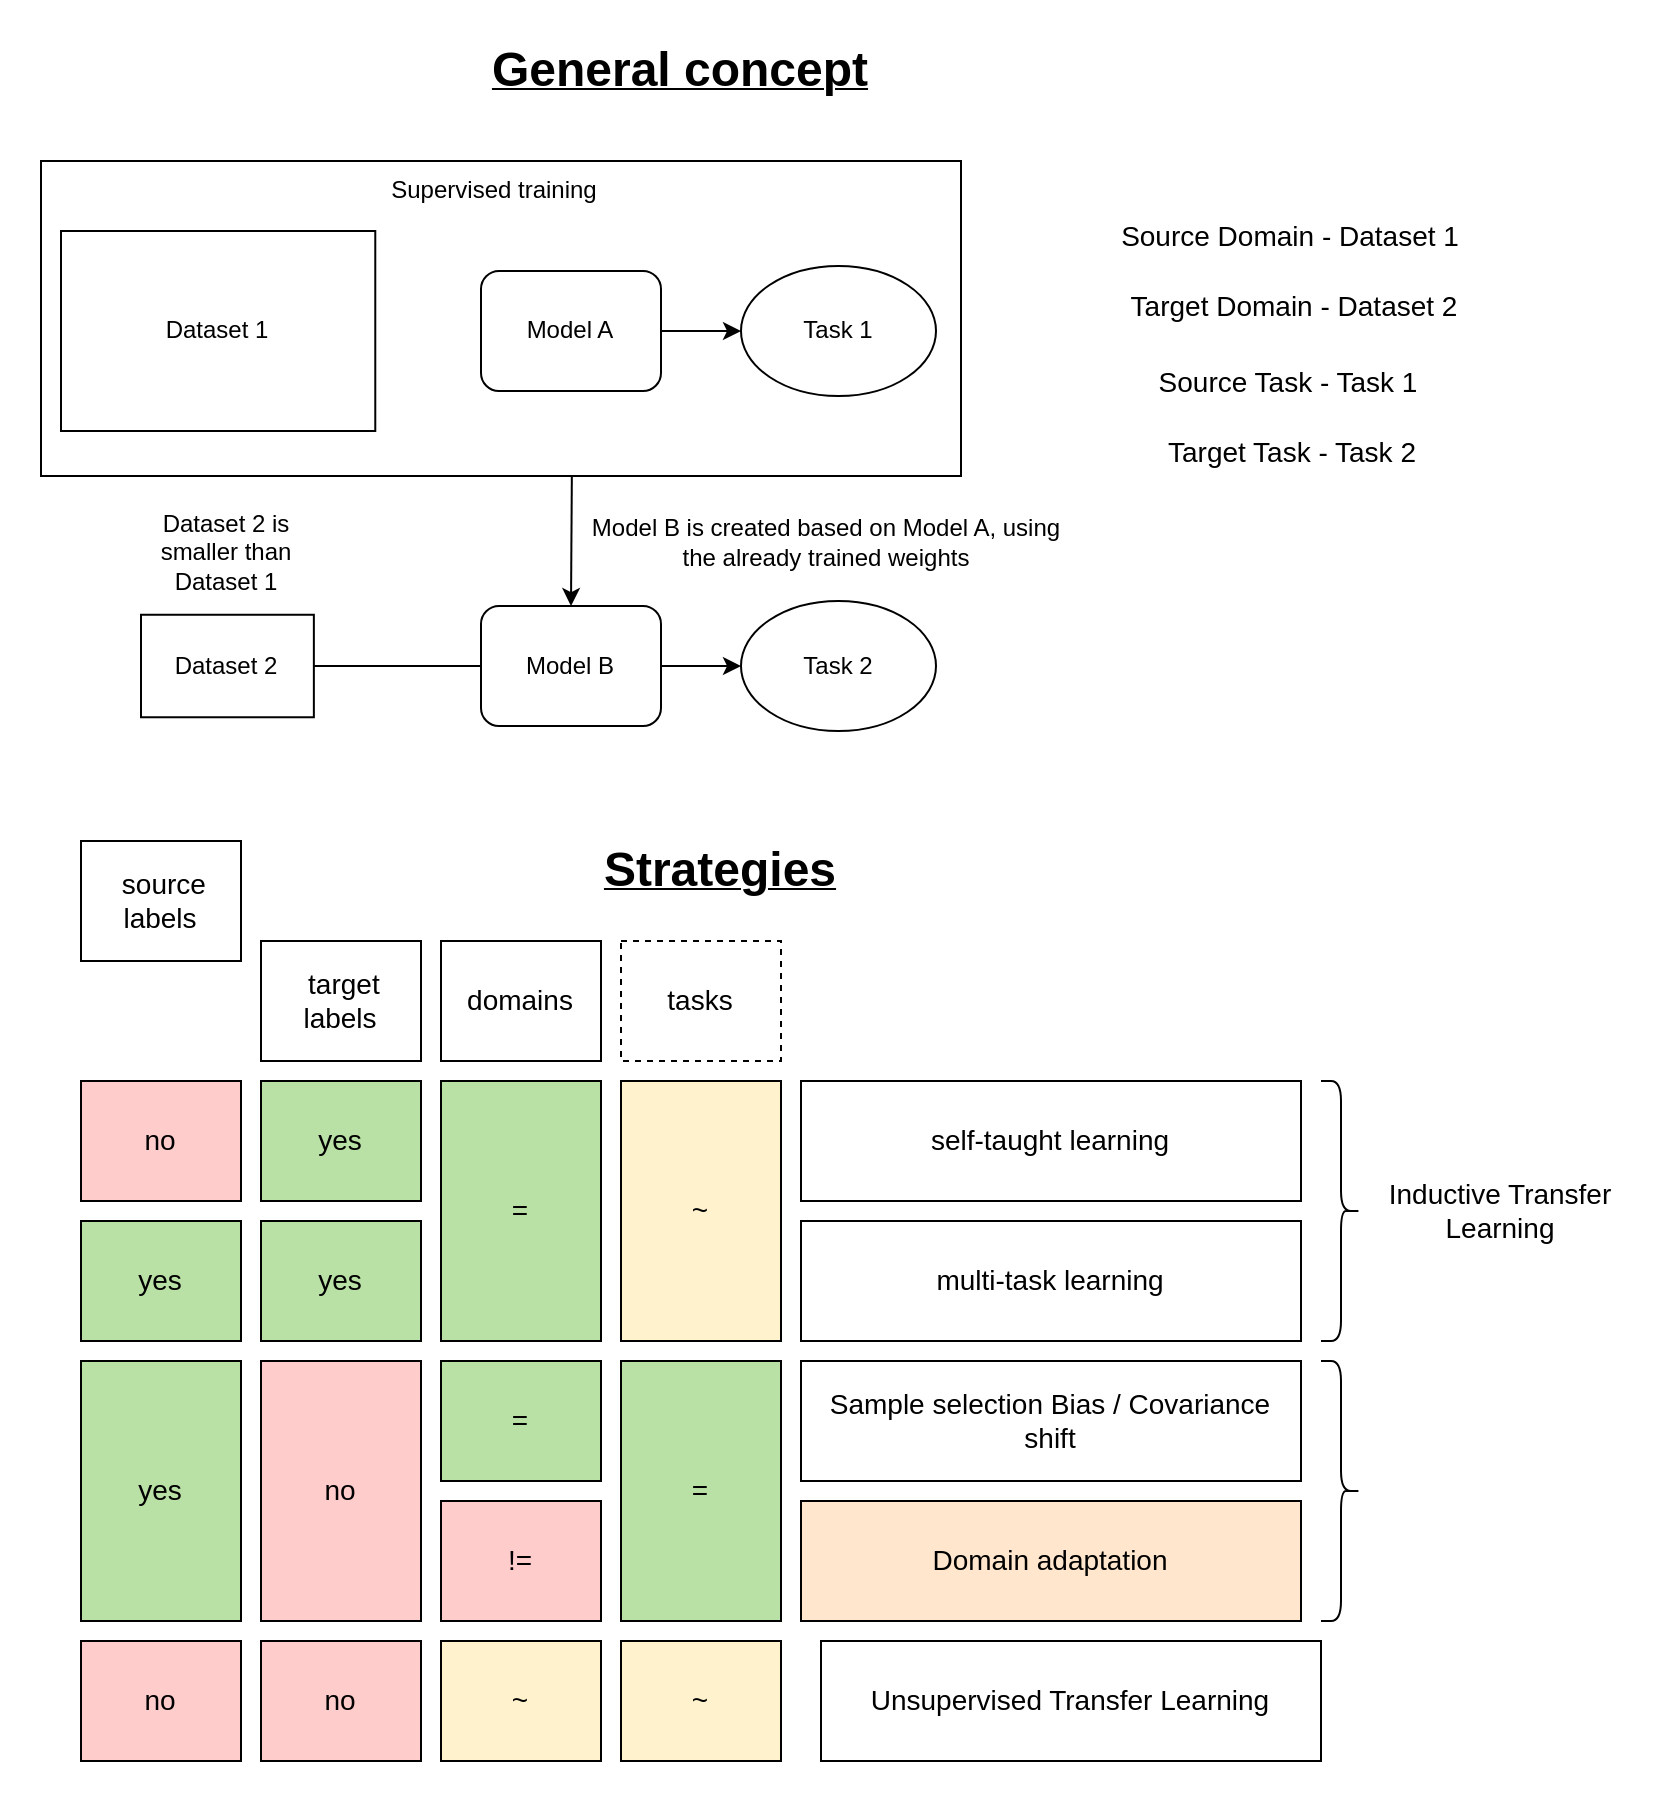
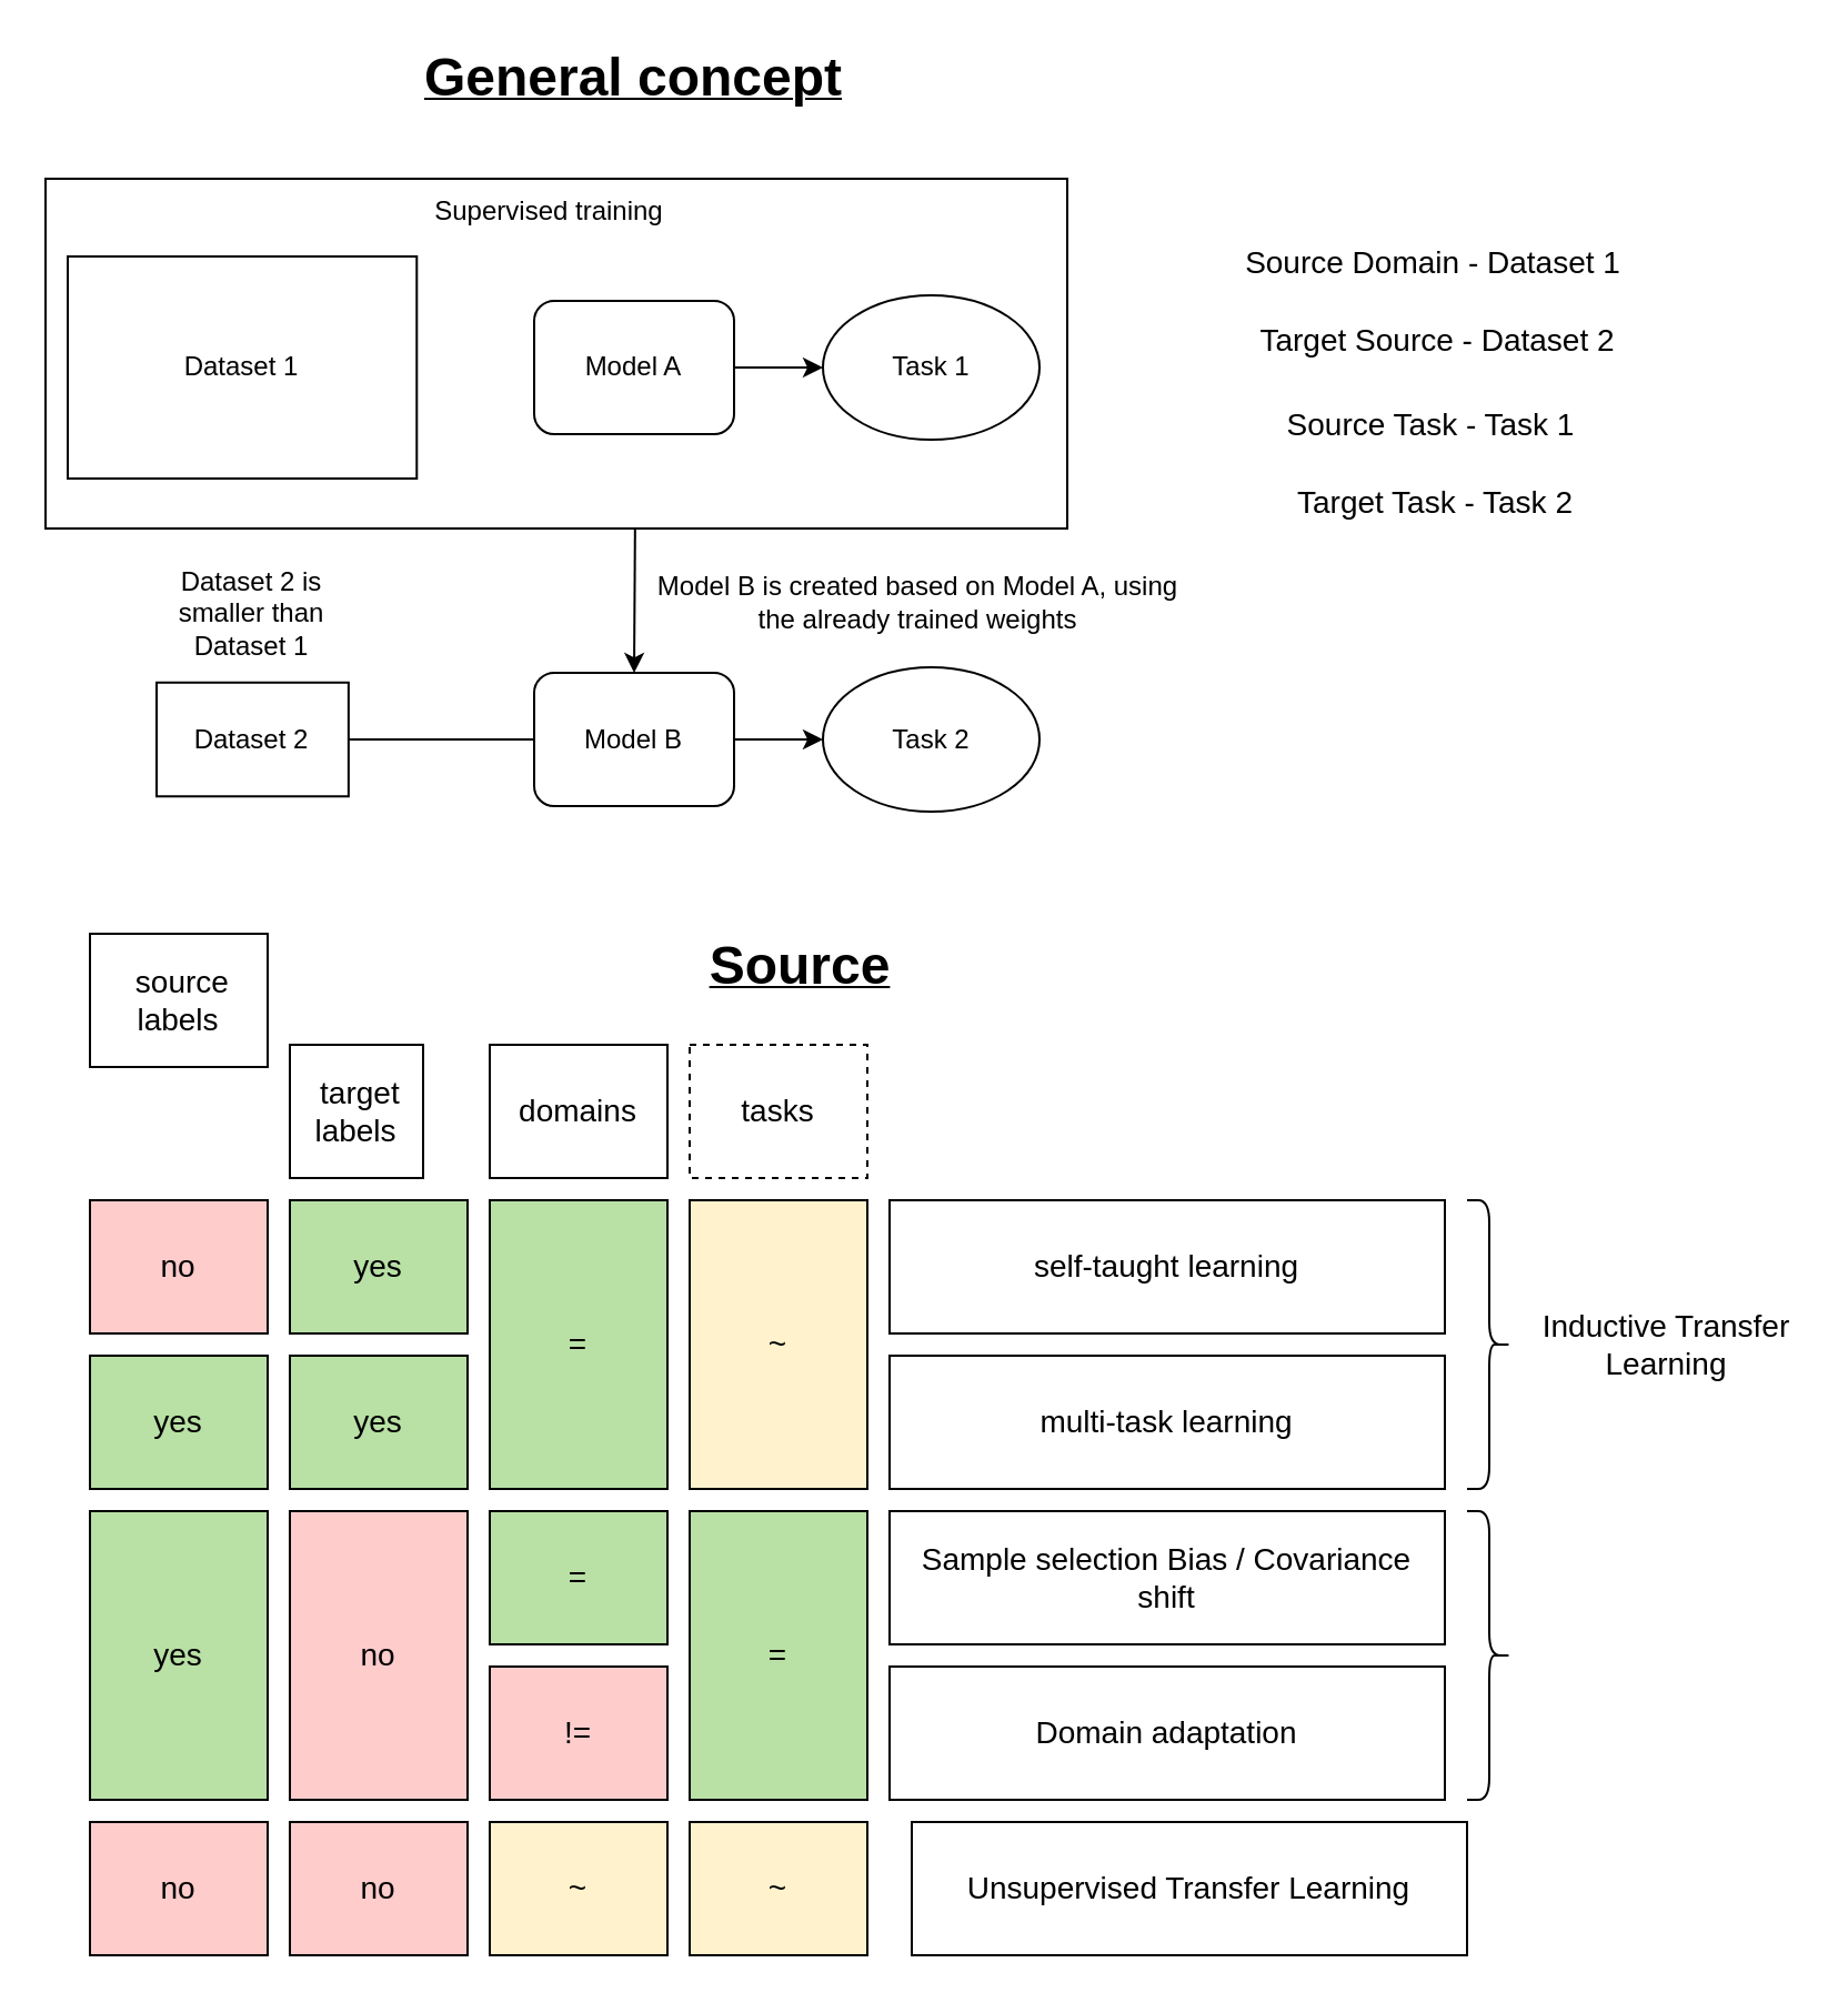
- <mxCell id="16" value="&lt;u&gt;&lt;b&gt;&lt;font style=&quot;font-size: 24px;&quot;&gt;General concept&lt;/font&gt;&lt;/b&gt;&lt;/u&gt;" style="text;html=1;strokeColor=none;fillColor=none;align=center;verticalAlign=middle;whiteSpace=wrap;rounded=0;" parent="1" vertex="1"><mxGeometry x="220" y="20" width="240" height="30" as="geometry" /></mxCell>
+ <mxCell id="16" value="&lt;u&gt;&lt;b&gt;&lt;font style=&quot;font-size: 24px;&quot;&gt;General concept&lt;/font&gt;&lt;/b&gt;&lt;/u&gt;" style="text;html=1;strokeColor=none;fillColor=none;align=center;verticalAlign=middle;whiteSpace=wrap;rounded=0;" parent="1" vertex="1"><mxGeometry x="165" y="20" width="240" height="30" as="geometry" /></mxCell>
- <mxCell id="18" value="&lt;font style=&quot;font-size: 14px;&quot;&gt;Target Domain - Dataset 2&lt;/font&gt;" style="text;html=1;strokeColor=none;fillColor=none;align=center;verticalAlign=middle;whiteSpace=wrap;rounded=0;fontSize=24;" parent="1" vertex="1"><mxGeometry x="522" y="132.5" width="250" height="35" as="geometry" /></mxCell>
+ <mxCell id="18" value="&lt;font style=&quot;font-size: 14px;&quot;&gt;Target Source - Dataset 2&lt;/font&gt;" style="text;html=1;strokeColor=none;fillColor=none;align=center;verticalAlign=middle;whiteSpace=wrap;rounded=0;fontSize=24;" parent="1" vertex="1"><mxGeometry x="522" y="132.5" width="250" height="35" as="geometry" /></mxCell>
- <mxCell id="42" value="&lt;u&gt;&lt;b&gt;&lt;font style=&quot;font-size: 24px;&quot;&gt;Strategies&lt;/font&gt;&lt;/b&gt;&lt;/u&gt;" style="text;html=1;strokeColor=none;fillColor=none;align=center;verticalAlign=middle;whiteSpace=wrap;rounded=0;" parent="1" vertex="1"><mxGeometry x="240" y="420" width="240" height="30" as="geometry" /></mxCell>
+ <mxCell id="42" value="&lt;u&gt;&lt;b&gt;&lt;font style=&quot;font-size: 24px;&quot;&gt;Source&lt;/font&gt;&lt;/b&gt;&lt;/u&gt;" style="text;html=1;strokeColor=none;fillColor=none;align=center;verticalAlign=middle;whiteSpace=wrap;rounded=0;" parent="1" vertex="1"><mxGeometry x="240" y="420" width="240" height="30" as="geometry" /></mxCell>
- <mxCell id="22" value="&amp;nbsp;target labels" style="rounded=0;whiteSpace=wrap;html=1;fontSize=14;fillColor=#FFFFFF;" parent="1" vertex="1"><mxGeometry x="130" y="470" width="80" height="60" as="geometry" /></mxCell>
+ <mxCell id="22" value="&amp;nbsp;target labels" style="rounded=0;whiteSpace=wrap;html=1;fontSize=14;fillColor=#FFFFFF;" parent="1" vertex="1"><mxGeometry x="130" y="470" width="60" height="60" as="geometry" /></mxCell>
- <mxCell id="35" value="Domain adaptation" style="rounded=0;whiteSpace=wrap;html=1;fontSize=14;fillColor=#ffe6cc;" parent="1" vertex="1"><mxGeometry x="400" y="750" width="250" height="60" as="geometry" /></mxCell>
+ <mxCell id="35" value="Domain adaptation" style="rounded=0;whiteSpace=wrap;html=1;fontSize=14;fillColor=#FFFFFF;" parent="1" vertex="1"><mxGeometry x="400" y="750" width="250" height="60" as="geometry" /></mxCell>
